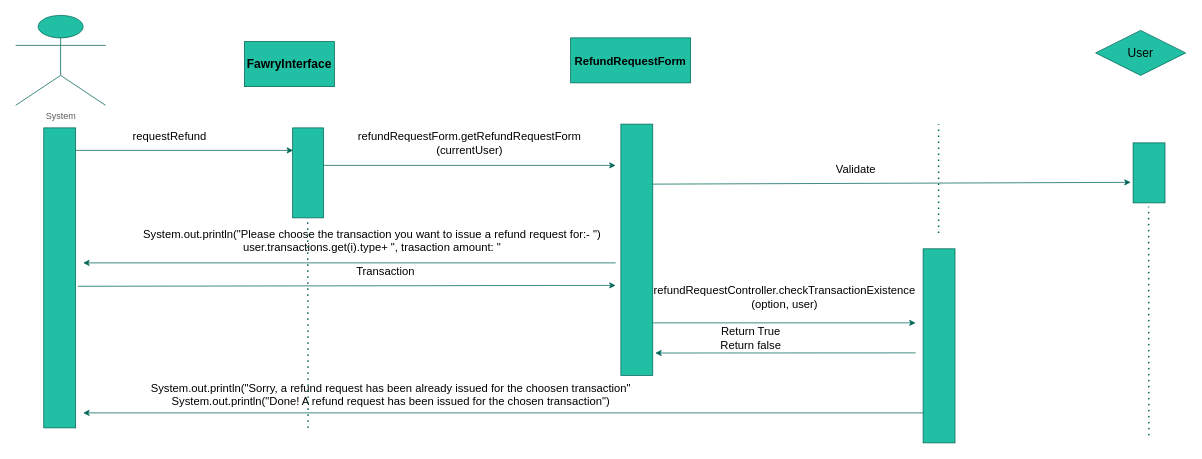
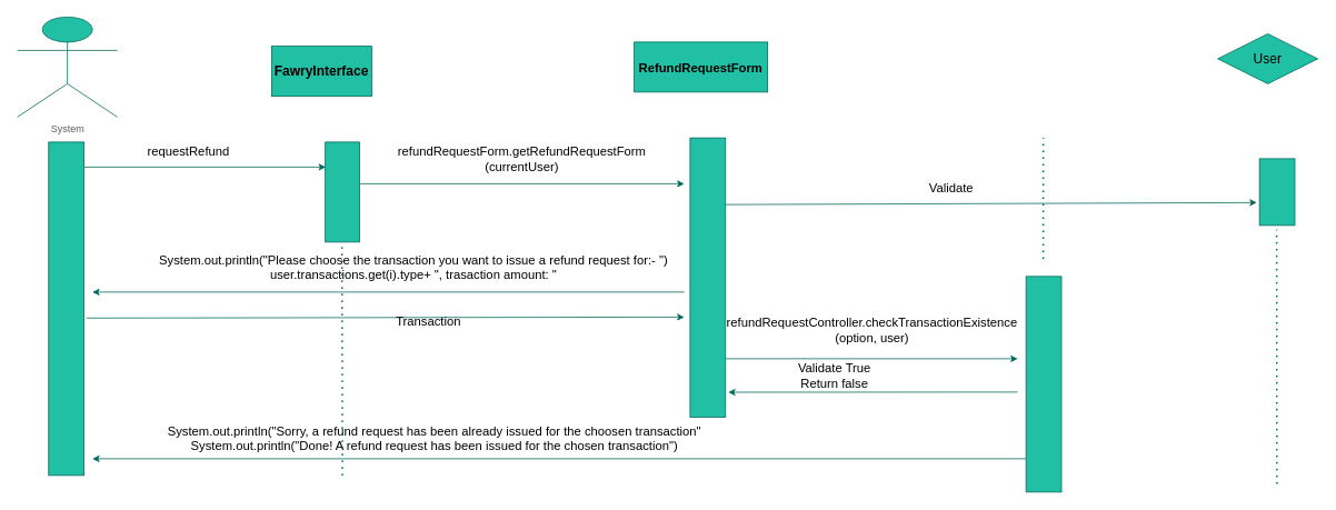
- <mxCell id="19" value="&lt;font color=&quot;#000000&quot;&gt;Transaction&amp;nbsp;&lt;/font&gt;" style="text;html=1;align=center;verticalAlign=middle;resizable=0;points=[];autosize=1;strokeColor=none;fillColor=none;fontSize=15;fontColor=#5C5C5C;" vertex="1" parent="1"><mxGeometry x="460" y="345" width="110" height="30" as="geometry" /></mxCell>
+ <mxCell id="19" value="&lt;font color=&quot;#000000&quot;&gt;Transaction&amp;nbsp;&lt;/font&gt;" style="text;html=1;align=center;verticalAlign=middle;resizable=0;points=[];autosize=1;strokeColor=none;fillColor=none;fontSize=15;fontColor=#5C5C5C;" vertex="1" parent="1"><mxGeometry x="460" y="370" width="110" height="30" as="geometry" /></mxCell>
- <mxCell id="24" value="&lt;font color=&quot;#000000&quot;&gt;Return True&lt;br&gt;Return false&lt;/font&gt;" style="text;html=1;align=center;verticalAlign=middle;resizable=0;points=[];autosize=1;strokeColor=none;fillColor=none;fontSize=15;fontColor=#5C5C5C;" vertex="1" parent="1"><mxGeometry x="950" y="425" width="100" height="50" as="geometry" /></mxCell>
+ <mxCell id="24" value="&lt;font color=&quot;#000000&quot;&gt;Validate True&lt;br&gt;Return false&lt;/font&gt;" style="text;html=1;align=center;verticalAlign=middle;resizable=0;points=[];autosize=1;strokeColor=none;fillColor=none;fontSize=15;fontColor=#5C5C5C;" vertex="1" parent="1"><mxGeometry x="950" y="425" width="100" height="50" as="geometry" /></mxCell>
